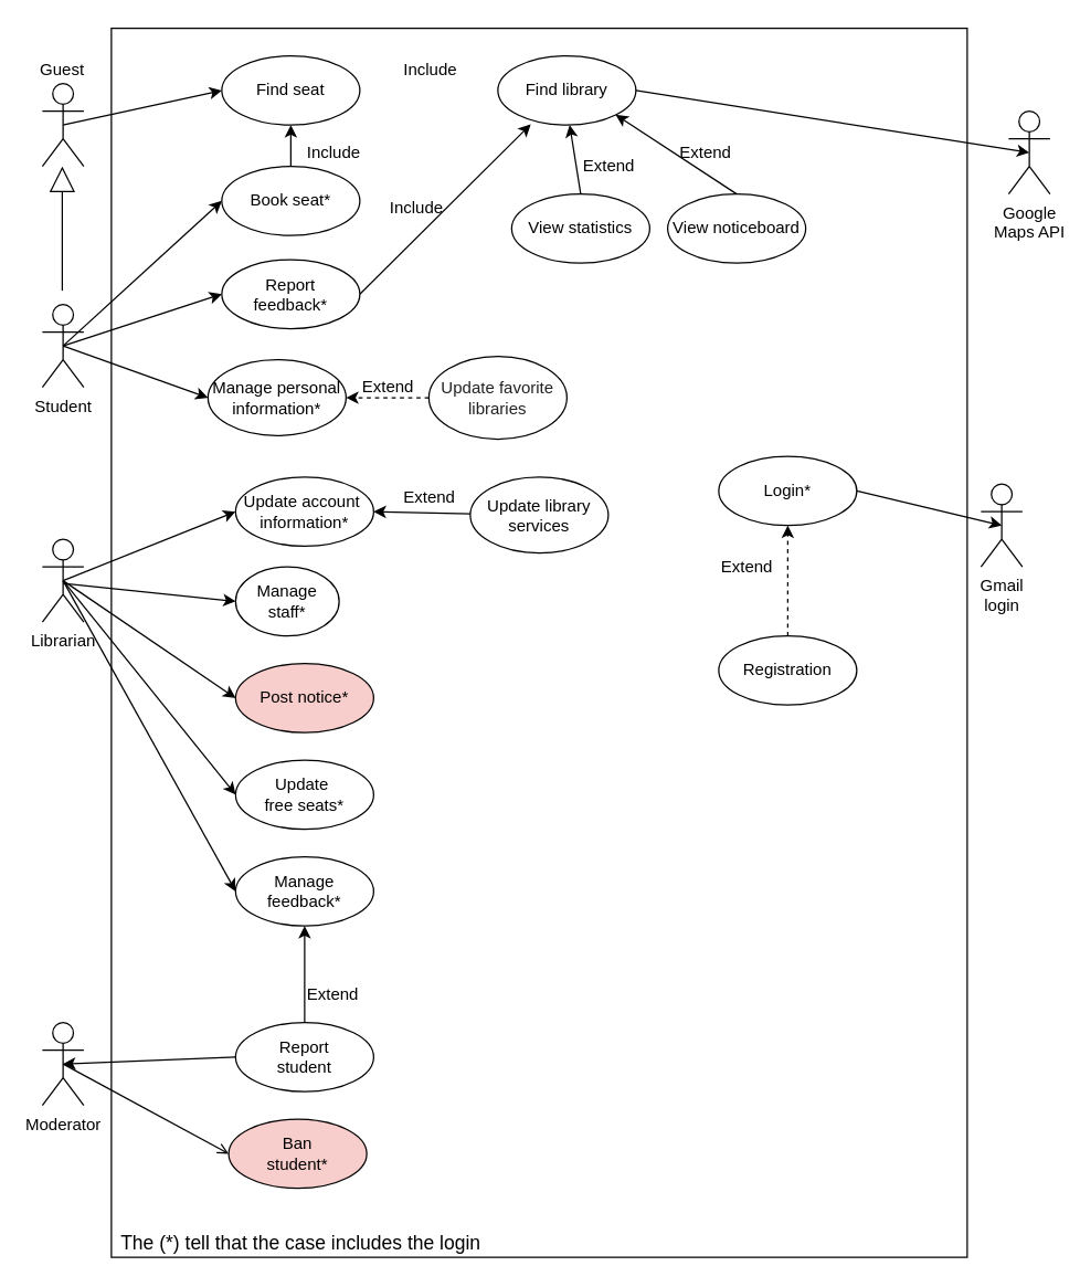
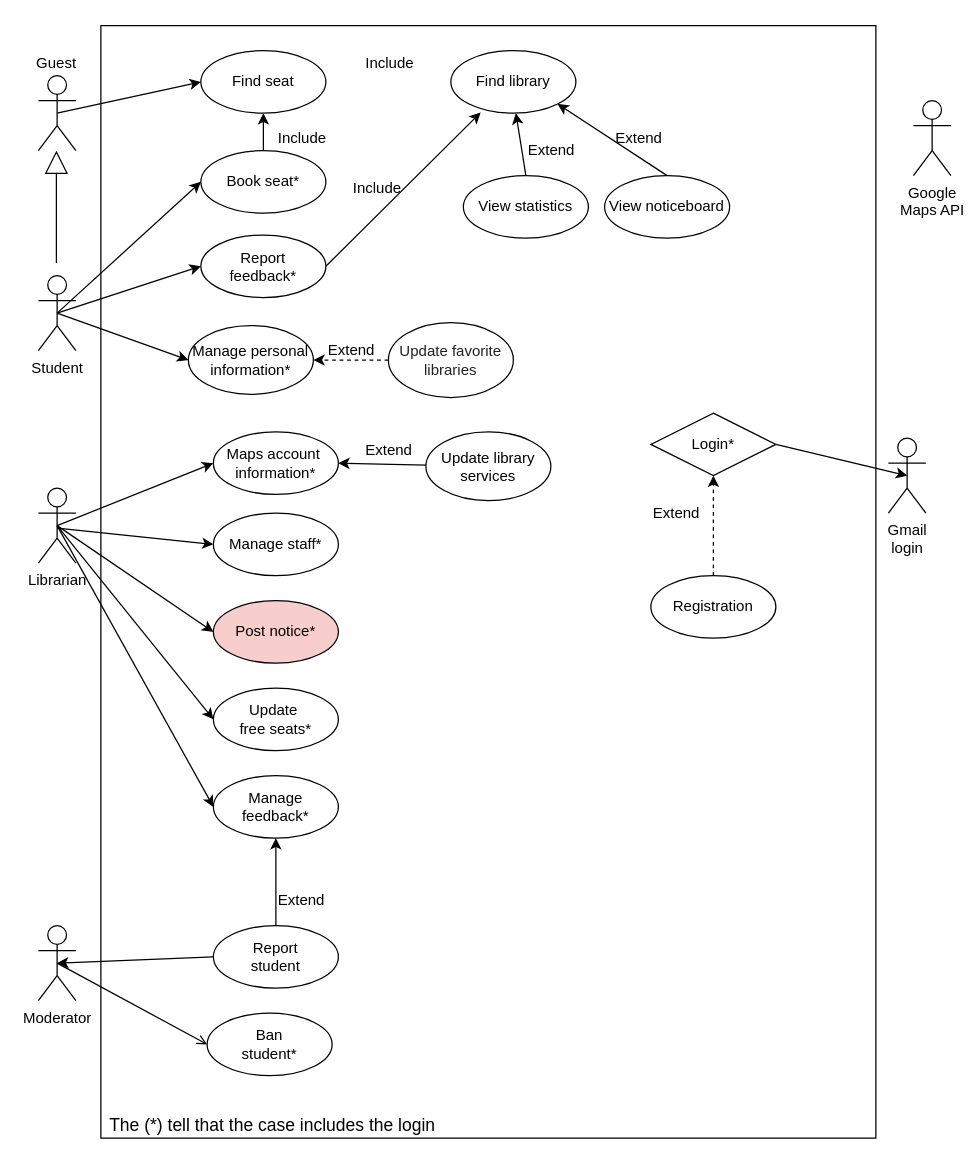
- <mxCell id="33" value="" style="endArrow=classic;html=1;entryX=0.5;entryY=0.5;entryDx=0;entryDy=0;entryPerimeter=0;exitX=1;exitY=0.5;exitDx=0;exitDy=0;" parent="1" target="20" edge="1" source="22"><mxGeometry width="50" height="50" relative="1" as="geometry"><mxPoint x="460" y="90" as="sourcePoint" /><mxPoint x="370" y="100" as="targetPoint" /></mxGeometry></mxCell>
- <mxCell id="23" value="Login*" style="ellipse;whiteSpace=wrap;html=1;" parent="1" vertex="1"><mxGeometry x="520" y="330" width="100" height="50" as="geometry" /></mxCell>
+ <mxCell id="23" value="Login*" style="rhombus;whiteSpace=wrap;html=1;" parent="1" vertex="1"><mxGeometry x="520" y="330" width="100" height="50" as="geometry" /></mxCell>
- <mxCell id="18" value="Update account&amp;nbsp;&lt;br&gt;information*" style="ellipse;whiteSpace=wrap;html=1;" parent="1" vertex="1"><mxGeometry x="170" y="345" width="100" height="50" as="geometry" /></mxCell>
+ <mxCell id="18" value="Maps account&amp;nbsp;&lt;br&gt;information*" style="ellipse;whiteSpace=wrap;html=1;" parent="1" vertex="1"><mxGeometry x="170" y="345" width="100" height="50" as="geometry" /></mxCell>
- <mxCell id="54" value="Manage staff*" style="ellipse;whiteSpace=wrap;html=1;" vertex="1" parent="1"><mxGeometry x="170" y="410" width="75" height="50" as="geometry" /></mxCell>
+ <mxCell id="54" value="Manage staff*" style="ellipse;whiteSpace=wrap;html=1;" vertex="1" parent="1"><mxGeometry x="170" y="410" width="100" height="50" as="geometry" /></mxCell>
- <mxCell id="19" value="Ban&lt;br&gt;student*" style="ellipse;whiteSpace=wrap;html=1;fillColor=#f8cecc;" parent="1" vertex="1"><mxGeometry x="165" y="810" width="100" height="50" as="geometry" /></mxCell>
+ <mxCell id="19" value="Ban&lt;br&gt;student*" style="ellipse;whiteSpace=wrap;html=1;" parent="1" vertex="1"><mxGeometry x="165" y="810" width="100" height="50" as="geometry" /></mxCell>
